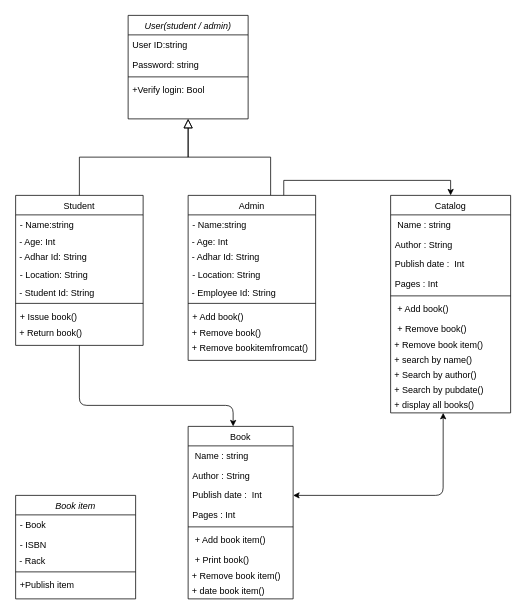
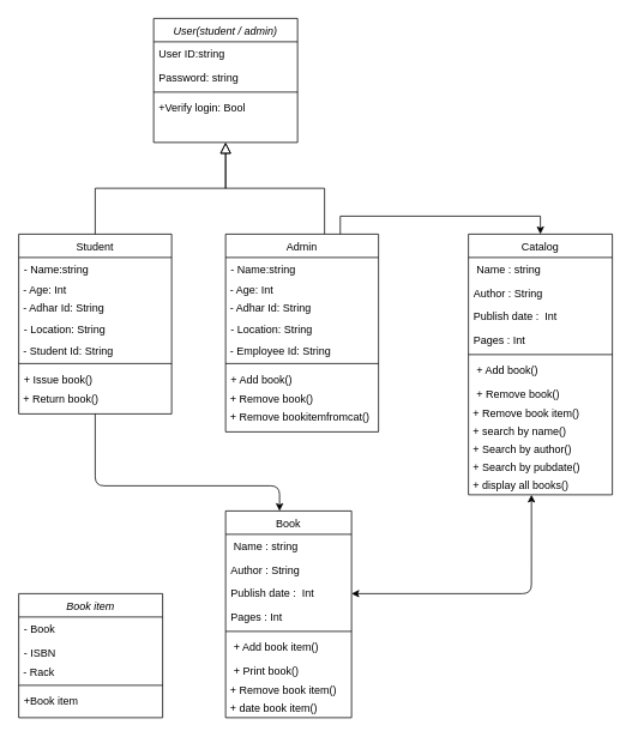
- <mxCell id="47" value="+Publish item" style="text;align=left;verticalAlign=top;spacingLeft=4;spacingRight=4;overflow=hidden;rotatable=0;points=[[0,0.5],[1,0.5]];portConstraint=eastwest;" vertex="1" parent="42"><mxGeometry y="106" width="160" height="26" as="geometry" /></mxCell>
+ <mxCell id="47" value="+Book item" style="text;align=left;verticalAlign=top;spacingLeft=4;spacingRight=4;overflow=hidden;rotatable=0;points=[[0,0.5],[1,0.5]];portConstraint=eastwest;" vertex="1" parent="42"><mxGeometry y="106" width="160" height="26" as="geometry" /></mxCell>
